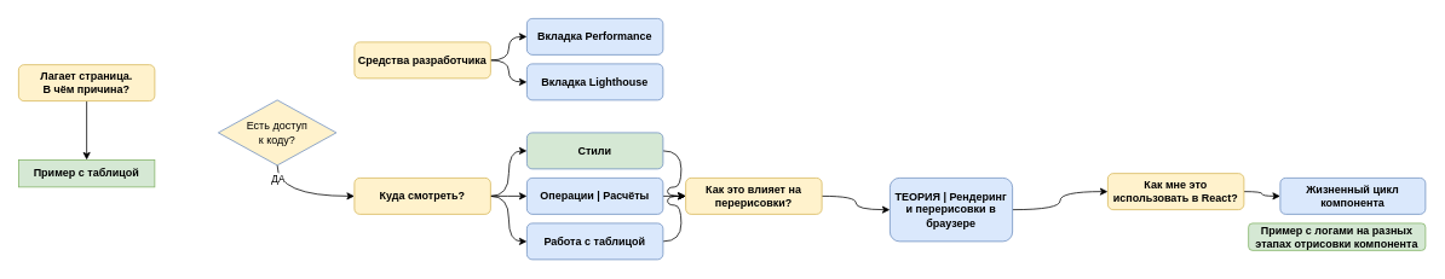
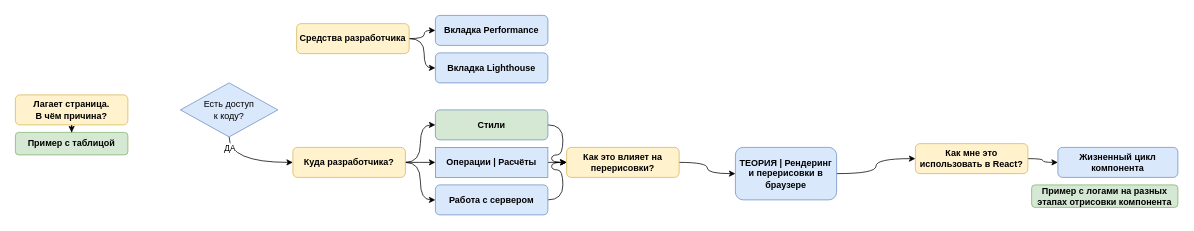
- <mxCell id="10" value="Средства разработчика" style="rounded=1;whiteSpace=wrap;html=1;fillColor=#fff2cc;strokeColor=#d6b656;fontStyle=1" vertex="1" parent="1"><mxGeometry x="390" y="46" width="150" height="40" as="geometry" /></mxCell>
+ <mxCell id="10" value="Средства разработчика" style="rounded=1;whiteSpace=wrap;html=1;fillColor=#fff2cc;strokeColor=#d6b656;fontStyle=1" vertex="1" parent="1"><mxGeometry x="395" y="31" width="150" height="40" as="geometry" /></mxCell>
- <mxCell id="3" value="Лагает страница.&lt;br&gt;В чём причина?" style="rounded=1;whiteSpace=wrap;html=1;fillColor=#fff2cc;strokeColor=#d6b656;fontStyle=1" vertex="1" parent="1"><mxGeometry x="20" y="71" width="150" height="40" as="geometry" /></mxCell>
+ <mxCell id="3" value="Лагает страница.&lt;br&gt;В чём причина?" style="rounded=1;whiteSpace=wrap;html=1;fillColor=#fff2cc;strokeColor=#d6b656;fontStyle=1" vertex="1" parent="1"><mxGeometry x="20" y="126" width="150" height="40" as="geometry" /></mxCell>
- <mxCell id="7" value="Есть доступ&lt;br&gt;к коду?" style="rhombus;whiteSpace=wrap;html=1;fillColor=#fff2cc;strokeColor=#6c8ebf;" vertex="1" parent="1"><mxGeometry x="240" y="110" width="130" height="72" as="geometry" /></mxCell>
+ <mxCell id="7" value="Есть доступ&lt;br&gt;к коду?" style="rhombus;whiteSpace=wrap;html=1;fillColor=#dae8fc;strokeColor=#6c8ebf;" vertex="1" parent="1"><mxGeometry x="240" y="110" width="130" height="72" as="geometry" /></mxCell>
- <mxCell id="4" value="Пример с таблицой" style="whiteSpace=wrap;html=1;fillColor=#d5e8d4;strokeColor=#82b366;fontStyle=1;rounded=0;" vertex="1" parent="1"><mxGeometry x="20" y="176" width="150" height="30" as="geometry" /></mxCell>
+ <mxCell id="4" value="Пример с таблицой" style="rounded=1;whiteSpace=wrap;html=1;fillColor=#d5e8d4;strokeColor=#82b366;fontStyle=1" vertex="1" parent="1"><mxGeometry x="20" y="176" width="150" height="30" as="geometry" /></mxCell>
- <mxCell id="16" value="Куда смотреть?" style="rounded=1;whiteSpace=wrap;html=1;fillColor=#fff2cc;strokeColor=#d6b656;fontStyle=1" vertex="1" parent="1"><mxGeometry x="390" y="196" width="150" height="40" as="geometry" /></mxCell>
+ <mxCell id="16" value="Куда разработчика?" style="rounded=1;whiteSpace=wrap;html=1;fillColor=#fff2cc;strokeColor=#d6b656;fontStyle=1" vertex="1" parent="1"><mxGeometry x="390" y="196" width="150" height="40" as="geometry" /></mxCell>
- <mxCell id="20" value="Операции | Расчёты" style="rounded=1;whiteSpace=wrap;html=1;fillColor=#dae8fc;strokeColor=#6c8ebf;fontStyle=1" vertex="1" parent="1"><mxGeometry x="580" y="196" width="150" height="40" as="geometry" /></mxCell>
+ <mxCell id="20" value="Операции | Расчёты" style="whiteSpace=wrap;html=1;fillColor=#dae8fc;strokeColor=#6c8ebf;fontStyle=1;rounded=0;" vertex="1" parent="1"><mxGeometry x="580" y="196" width="150" height="40" as="geometry" /></mxCell>
- <mxCell id="22" value="Работа с таблицой" style="rounded=1;whiteSpace=wrap;html=1;fillColor=#dae8fc;strokeColor=#6c8ebf;fontStyle=1" vertex="1" parent="1"><mxGeometry x="580" y="246" width="150" height="40" as="geometry" /></mxCell>
+ <mxCell id="22" value="Работа с сервером" style="rounded=1;whiteSpace=wrap;html=1;fillColor=#dae8fc;strokeColor=#6c8ebf;fontStyle=1" vertex="1" parent="1"><mxGeometry x="580" y="246" width="150" height="40" as="geometry" /></mxCell>
